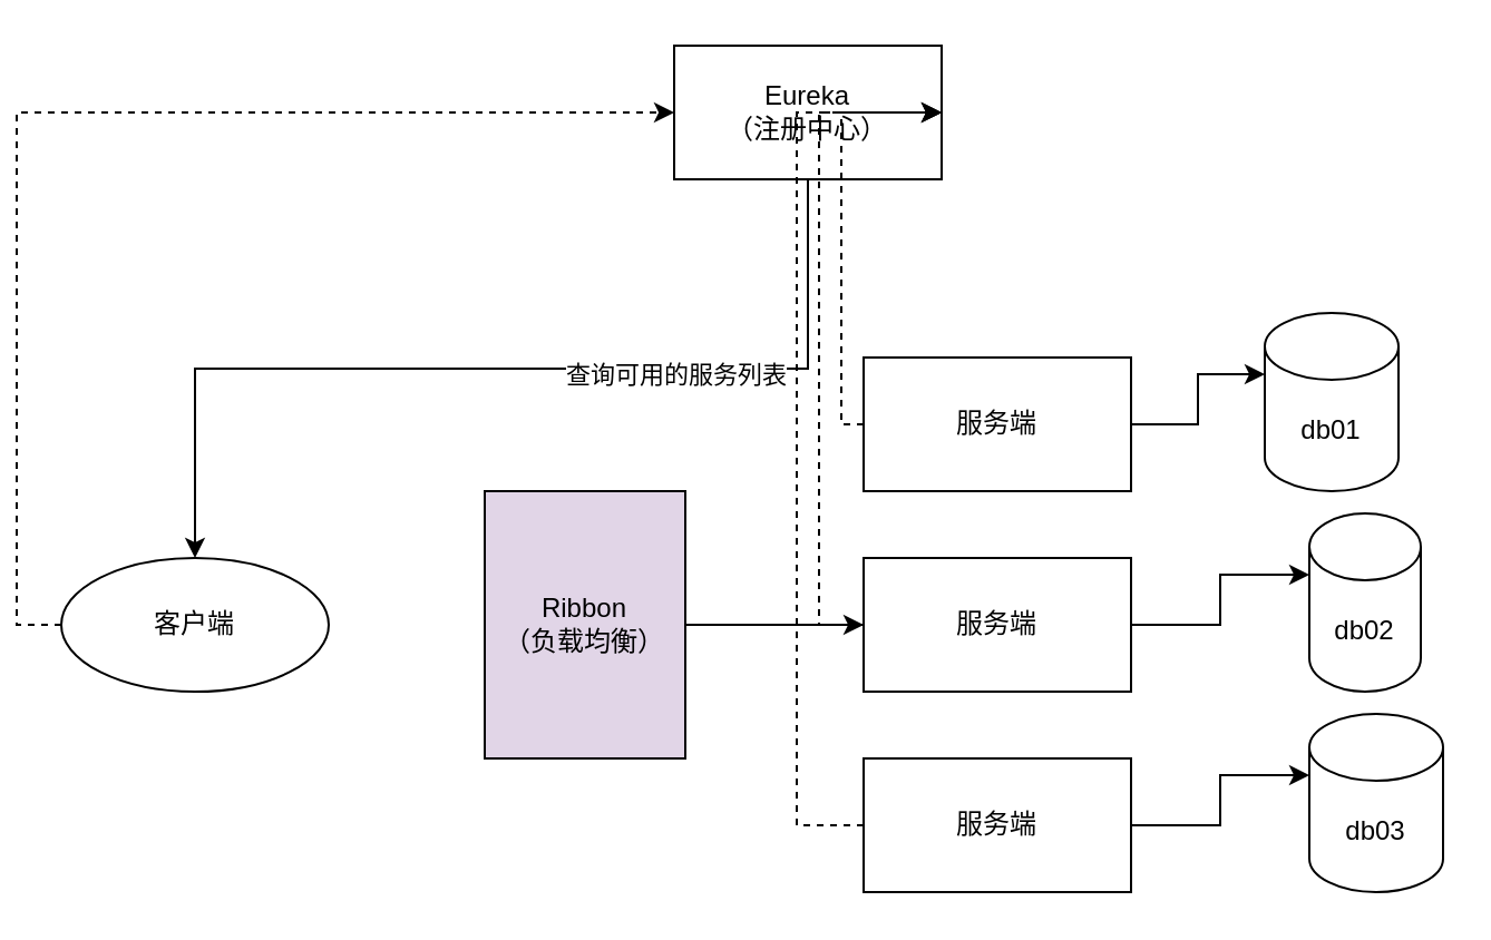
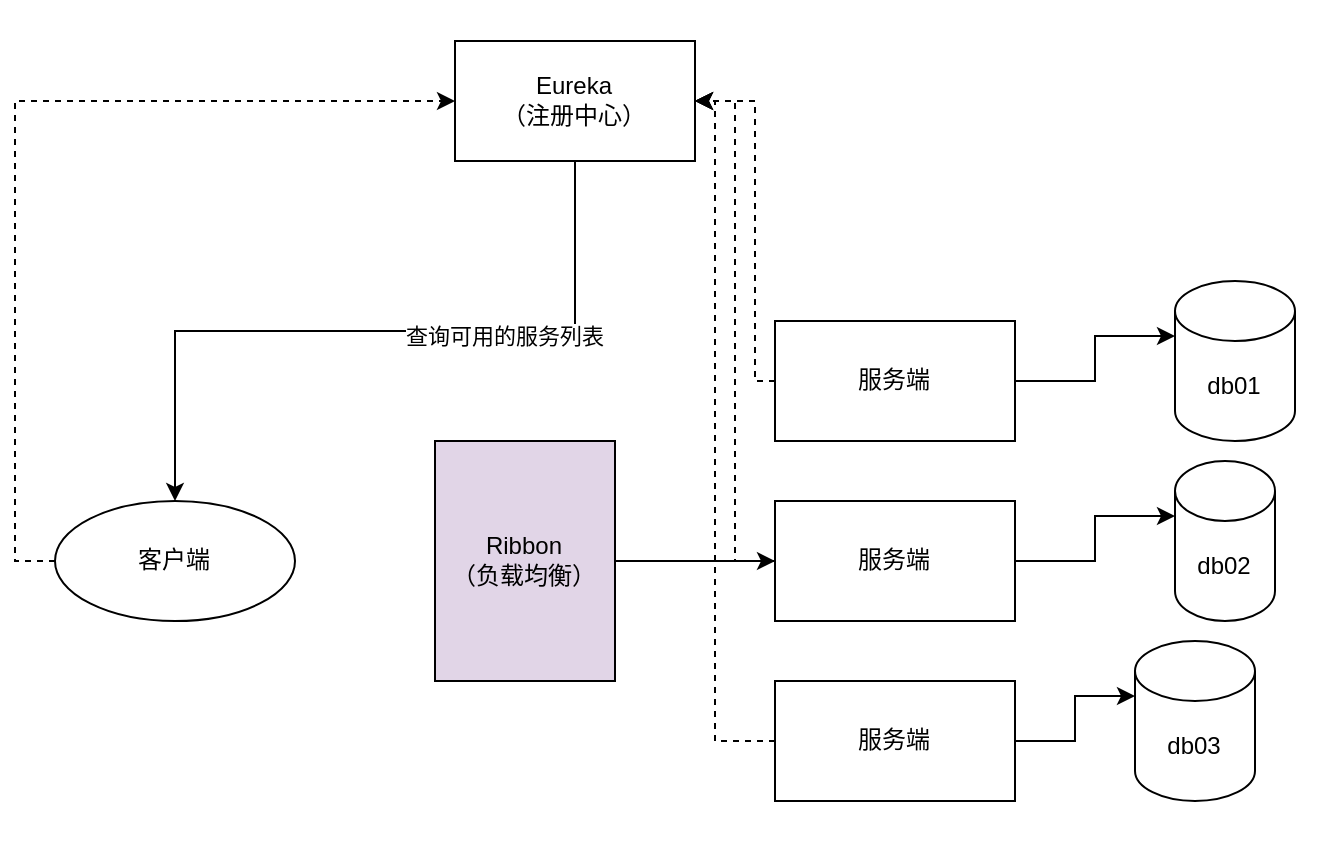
- <mxCell id="4" value="&lt;font style=&quot;vertical-align: inherit&quot;&gt;&lt;font style=&quot;vertical-align: inherit&quot;&gt;Eureka&lt;br&gt;（注册中心）&lt;/font&gt;&lt;/font&gt;" style="rounded=0;whiteSpace=wrap;html=1;" vertex="1" parent="1"><mxGeometry x="295" y="20" width="120" height="60" as="geometry" /></mxCell>
+ <mxCell id="4" value="&lt;font style=&quot;vertical-align: inherit&quot;&gt;&lt;font style=&quot;vertical-align: inherit&quot;&gt;Eureka&lt;br&gt;（注册中心）&lt;/font&gt;&lt;/font&gt;" style="rounded=0;whiteSpace=wrap;html=1;" vertex="1" parent="1"><mxGeometry x="220" y="20" width="120" height="60" as="geometry" /></mxCell>
- <mxCell id="18" value="db01" style="shape=cylinder3;whiteSpace=wrap;html=1;boundedLbl=1;backgroundOutline=1;size=15;" vertex="1" parent="1"><mxGeometry x="560" y="140" width="60" height="80" as="geometry" /></mxCell>
+ <mxCell id="18" value="db01" style="shape=cylinder3;whiteSpace=wrap;html=1;boundedLbl=1;backgroundOutline=1;size=15;" vertex="1" parent="1"><mxGeometry x="580" y="140" width="60" height="80" as="geometry" /></mxCell>
- <mxCell id="20" value="db03" style="shape=cylinder3;whiteSpace=wrap;html=1;boundedLbl=1;backgroundOutline=1;size=15;" vertex="1" parent="1"><mxGeometry x="580" y="320" width="60" height="80" as="geometry" /></mxCell>
+ <mxCell id="20" value="db03" style="shape=cylinder3;whiteSpace=wrap;html=1;boundedLbl=1;backgroundOutline=1;size=15;" vertex="1" parent="1"><mxGeometry x="560" y="320" width="60" height="80" as="geometry" /></mxCell>
